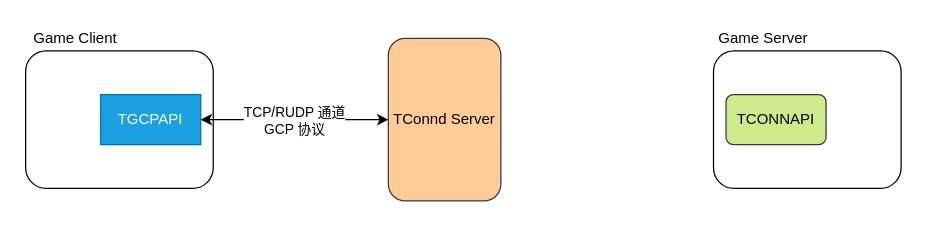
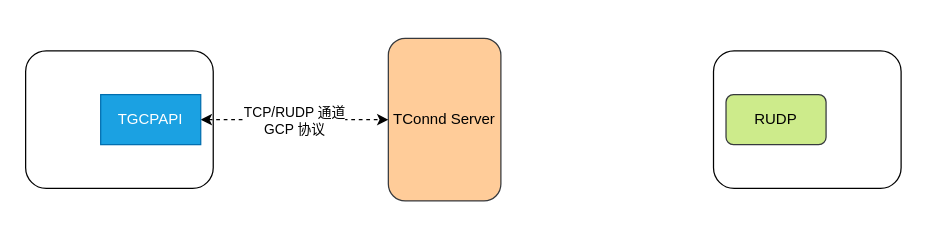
- <mxCell id="9" value="Game Client" style="text;html=1;strokeColor=none;fillColor=none;align=center;verticalAlign=middle;whiteSpace=wrap;rounded=0;" vertex="1" parent="1"><mxGeometry x="20" y="20" width="80" height="20" as="geometry" /></mxCell>
- <mxCell id="10" value="Game Server" style="text;html=1;strokeColor=none;fillColor=none;align=center;verticalAlign=middle;whiteSpace=wrap;rounded=0;" vertex="1" parent="1"><mxGeometry x="570" y="20" width="80" height="20" as="geometry" /></mxCell>
- <mxCell id="4" style="edgeStyle=orthogonalEdgeStyle;rounded=0;orthogonalLoop=1;jettySize=auto;html=1;exitX=1;exitY=0.5;exitDx=0;exitDy=0;entryX=0;entryY=0.5;entryDx=0;entryDy=0;startArrow=classic;startFill=1;" edge="1" parent="1" source="6" target="3"><mxGeometry relative="1" as="geometry" /></mxCell>
+ <mxCell id="4" style="edgeStyle=orthogonalEdgeStyle;rounded=0;orthogonalLoop=1;jettySize=auto;html=1;exitX=1;exitY=0.5;exitDx=0;exitDy=0;entryX=0;entryY=0.5;entryDx=0;entryDy=0;startArrow=classic;startFill=1;dashed=1;" edge="1" parent="1" source="6" target="3"><mxGeometry relative="1" as="geometry" /></mxCell>
- <mxCell id="8" value="TCONNAPI" style="rounded=1;whiteSpace=wrap;html=1;fillColor=#cdeb8b;strokeColor=#36393d;" vertex="1" parent="1"><mxGeometry x="580" y="75" width="80" height="40" as="geometry" /></mxCell>
+ <mxCell id="8" value="RUDP" style="rounded=1;whiteSpace=wrap;html=1;fillColor=#cdeb8b;strokeColor=#36393d;" vertex="1" parent="1"><mxGeometry x="580" y="75" width="80" height="40" as="geometry" /></mxCell>
